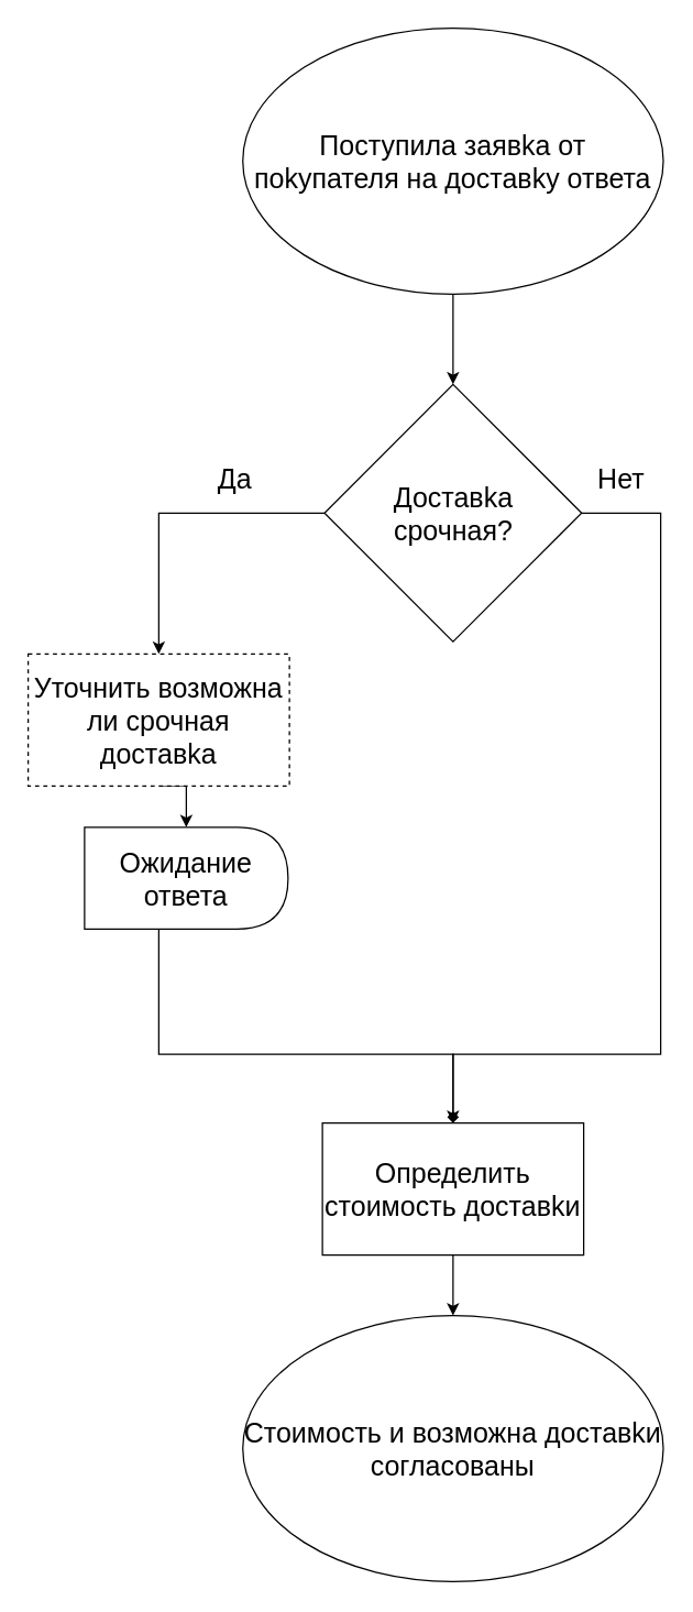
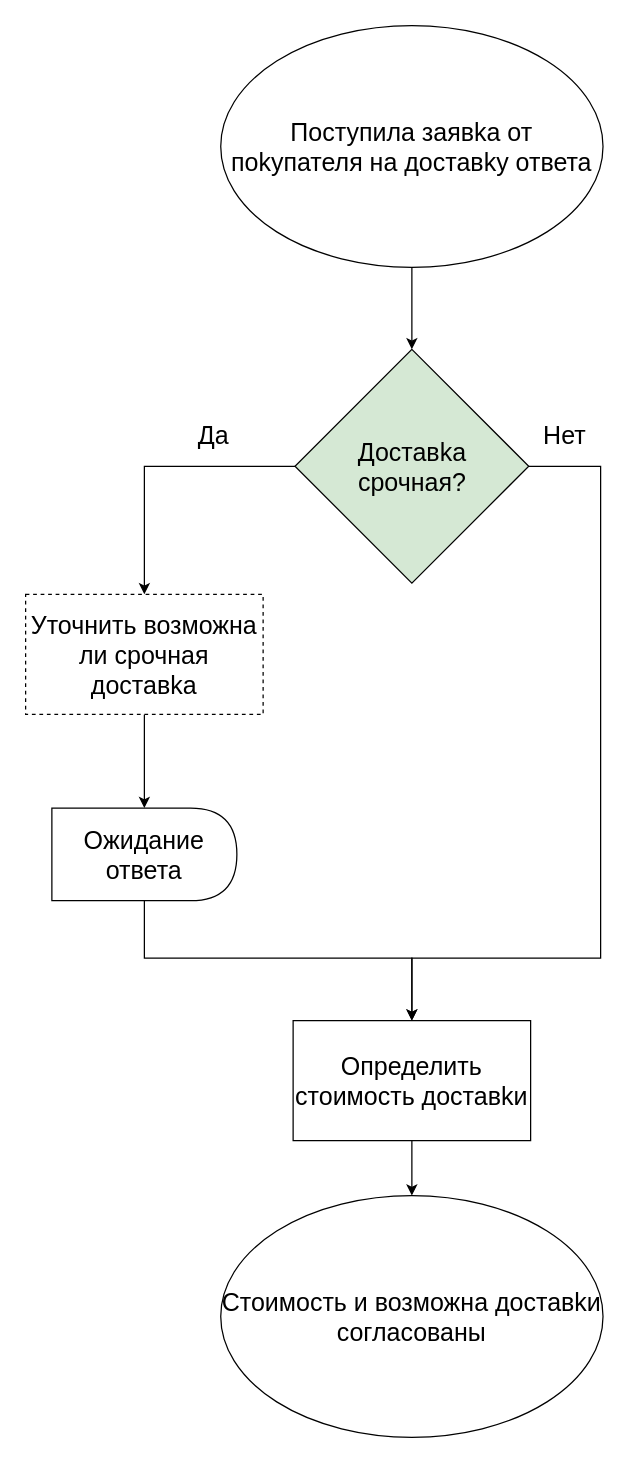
- <mxCell id="10" value="Доставkа&lt;br&gt;срочная?" style="rhombus;whiteSpace=wrap;html=1;fontSize=20;strokeWidth=1;" vertex="1" parent="1"><mxGeometry x="235.5" y="279" width="187" height="187" as="geometry" /></mxCell>
+ <mxCell id="10" value="Доставkа&lt;br&gt;срочная?" style="rhombus;whiteSpace=wrap;html=1;fontSize=20;strokeWidth=1;fillColor=#d5e8d4;" vertex="1" parent="1"><mxGeometry x="235.5" y="279" width="187" height="187" as="geometry" /></mxCell>
- <mxCell id="8" style="edgeStyle=orthogonalEdgeStyle;rounded=0;orthogonalLoop=1;jettySize=auto;html=1;exitX=1;exitY=0.5;exitDx=0;exitDy=0;entryX=0.5;entryY=0;entryDx=0;entryDy=0;fontSize=20;endArrow=diamond;" edge="1" parent="1" source="10" target="5"><mxGeometry relative="1" as="geometry"><Array as="points"><mxPoint x="480" y="373" /><mxPoint x="480" y="766" /><mxPoint x="329" y="766" /></Array></mxGeometry></mxCell>
+ <mxCell id="8" style="edgeStyle=orthogonalEdgeStyle;rounded=0;orthogonalLoop=1;jettySize=auto;html=1;exitX=1;exitY=0.5;exitDx=0;exitDy=0;entryX=0.5;entryY=0;entryDx=0;entryDy=0;fontSize=20;" edge="1" parent="1" source="10" target="5"><mxGeometry relative="1" as="geometry"><Array as="points"><mxPoint x="480" y="373" /><mxPoint x="480" y="766" /><mxPoint x="329" y="766" /></Array></mxGeometry></mxCell>
- <mxCell id="14" value="Ожидание ответа" style="shape=delay;whiteSpace=wrap;html=1;fontSize=20;strokeWidth=1;" vertex="1" parent="1"><mxGeometry x="61" y="601" width="148" height="74" as="geometry" /></mxCell>
+ <mxCell id="14" value="Ожидание ответа" style="shape=delay;whiteSpace=wrap;html=1;fontSize=20;strokeWidth=1;" vertex="1" parent="1"><mxGeometry x="41" y="646" width="148" height="74" as="geometry" /></mxCell>
